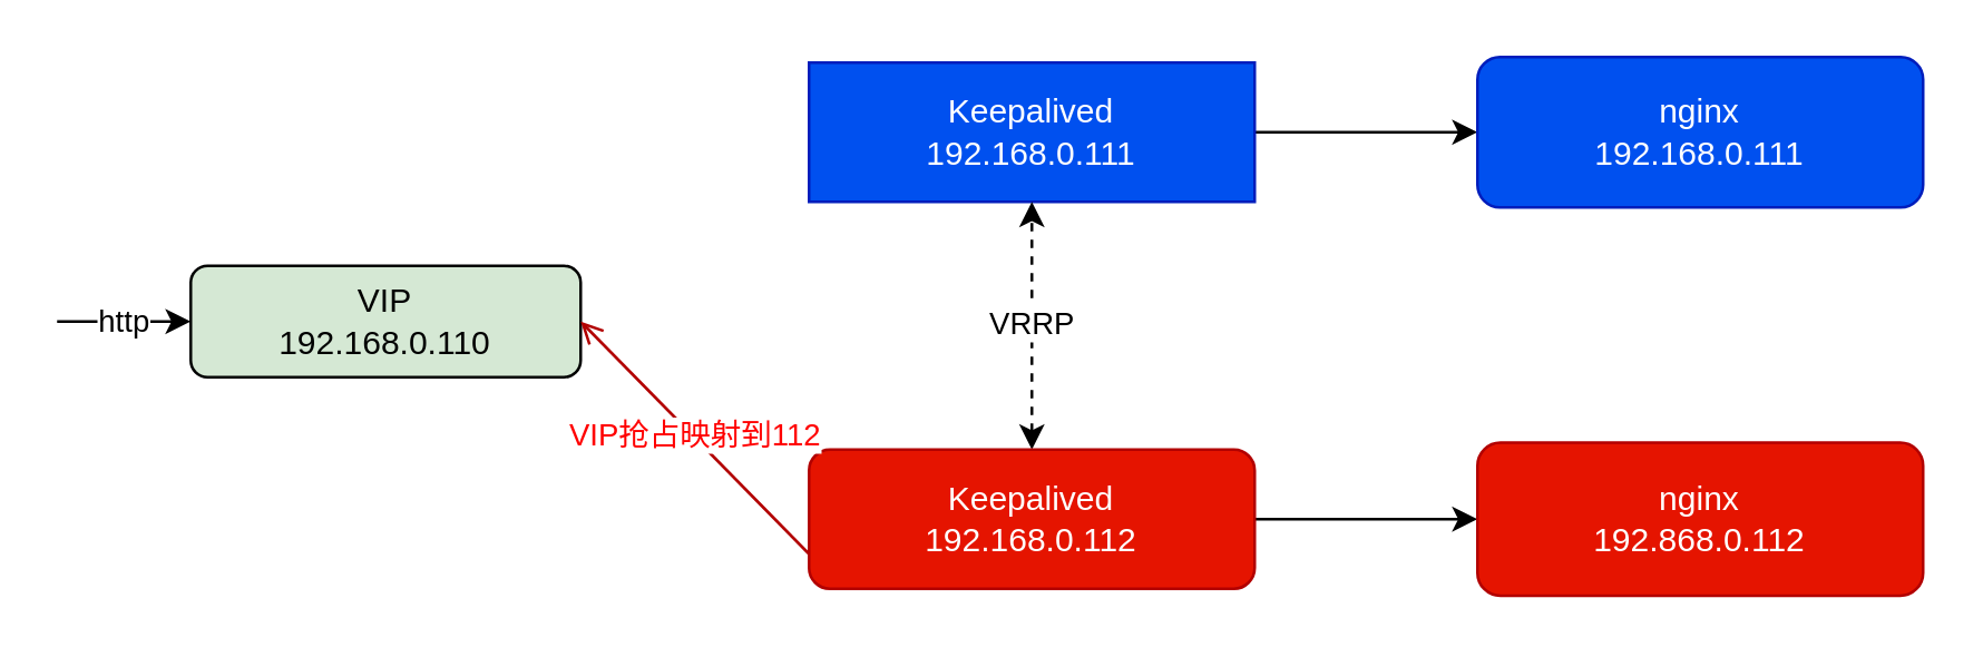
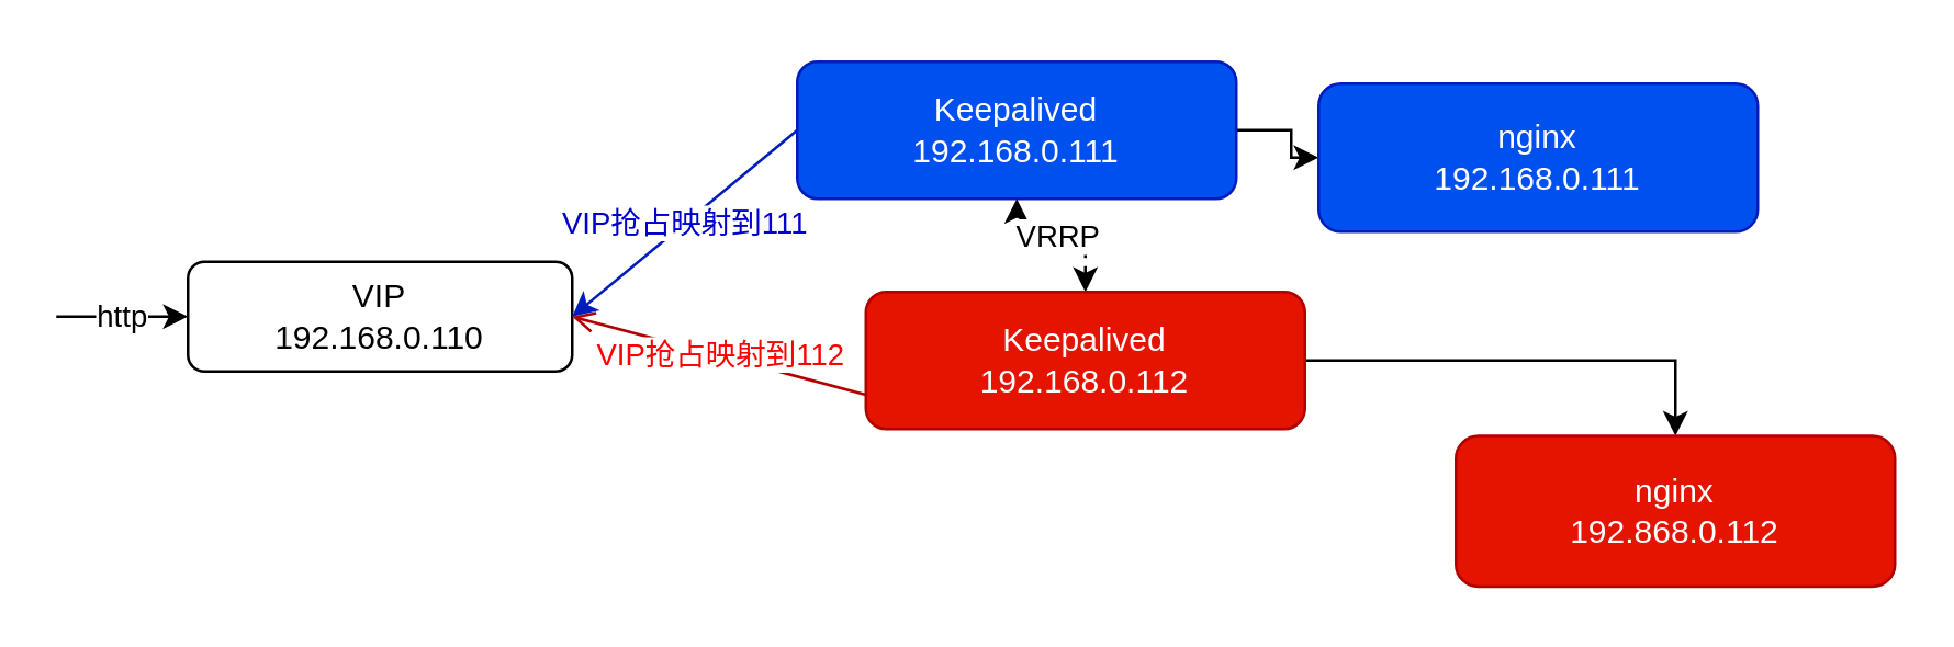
- <mxCell id="3" value="Keepalived&lt;br&gt;192.168.0.111" style="whiteSpace=wrap;html=1;fillColor=#0050ef;strokeColor=#001DBC;fontColor=#ffffff;rounded=0;" vertex="1" parent="1"><mxGeometry x="290" y="22" width="160" height="50" as="geometry" /></mxCell>
+ <mxCell id="3" value="Keepalived&lt;br&gt;192.168.0.111" style="rounded=1;whiteSpace=wrap;html=1;fillColor=#0050ef;strokeColor=#001DBC;fontColor=#ffffff;" vertex="1" parent="1"><mxGeometry x="290" y="22" width="160" height="50" as="geometry" /></mxCell>
- <mxCell id="11" value="&lt;span style=&quot;color: rgb(255 , 255 , 255)&quot;&gt;nginx&lt;/span&gt;&lt;br style=&quot;color: rgb(255 , 255 , 255)&quot;&gt;&lt;span style=&quot;color: rgb(255 , 255 , 255)&quot;&gt;192.168.0.111&lt;/span&gt;" style="rounded=1;whiteSpace=wrap;html=1;fillColor=#0050ef;strokeColor=#001DBC;fontColor=#ffffff;" vertex="1" parent="1"><mxGeometry x="530" y="20" width="160" height="54" as="geometry" /></mxCell>
+ <mxCell id="11" value="&lt;span style=&quot;color: rgb(255 , 255 , 255)&quot;&gt;nginx&lt;/span&gt;&lt;br style=&quot;color: rgb(255 , 255 , 255)&quot;&gt;&lt;span style=&quot;color: rgb(255 , 255 , 255)&quot;&gt;192.168.0.111&lt;/span&gt;" style="rounded=1;whiteSpace=wrap;html=1;fillColor=#0050ef;strokeColor=#001DBC;fontColor=#ffffff;" vertex="1" parent="1"><mxGeometry x="480" y="30" width="160" height="54" as="geometry" /></mxCell>
+ <mxCell id="9" value="VIP抢占映射到111" style="endArrow=classic;html=1;exitX=0;exitY=0.5;exitDx=0;exitDy=0;entryX=1;entryY=0.5;entryDx=0;entryDy=0;fillColor=#0050ef;strokeColor=#001DBC;fontColor=#0000CC;" edge="1" parent="1" source="3" target="7"><mxGeometry width="50" height="50" relative="1" as="geometry"><mxPoint x="280" y="66" as="sourcePoint" /><mxPoint x="270" y="116" as="targetPoint" /></mxGeometry></mxCell>
- <mxCell id="7" value="VIP&lt;br&gt;192.168.0.110" style="rounded=1;whiteSpace=wrap;html=1;fillColor=#d5e8d4;" vertex="1" parent="1"><mxGeometry x="68" y="95" width="140" height="40" as="geometry" /></mxCell>
+ <mxCell id="7" value="VIP&lt;br&gt;192.168.0.110" style="rounded=1;whiteSpace=wrap;html=1;" vertex="1" parent="1"><mxGeometry x="68" y="95" width="140" height="40" as="geometry" /></mxCell>
- <mxCell id="6" value="Keepalived&lt;br&gt;192.168.0.112" style="rounded=1;whiteSpace=wrap;html=1;fillColor=#e51400;strokeColor=#B20000;fontColor=#ffffff;" vertex="1" parent="1"><mxGeometry x="290" y="161" width="160" height="50" as="geometry" /></mxCell>
+ <mxCell id="6" value="Keepalived&lt;br&gt;192.168.0.112" style="rounded=1;whiteSpace=wrap;html=1;fillColor=#e51400;strokeColor=#B20000;fontColor=#ffffff;" vertex="1" parent="1"><mxGeometry x="315" y="106" width="160" height="50" as="geometry" /></mxCell>
